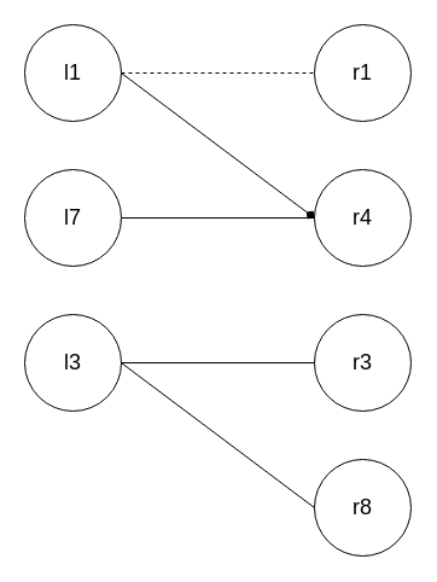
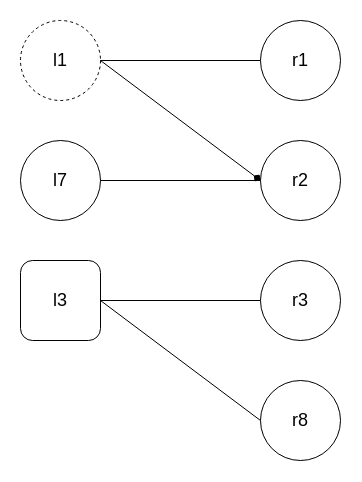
- <mxCell id="2" value="&lt;font style=&quot;font-size: 18px;&quot;&gt;l1&lt;/font&gt;" style="ellipse;whiteSpace=wrap;html=1;aspect=fixed;" vertex="1" parent="1"><mxGeometry x="20" y="20" width="80" height="80" as="geometry" /></mxCell>
+ <mxCell id="2" value="&lt;font style=&quot;font-size: 18px;&quot;&gt;l1&lt;/font&gt;" style="ellipse;whiteSpace=wrap;html=1;aspect=fixed;dashed=1;" vertex="1" parent="1"><mxGeometry x="20" y="20" width="80" height="80" as="geometry" /></mxCell>
- <mxCell id="9" value="" style="endArrow=none;html=1;rounded=0;fontSize=18;exitX=1;exitY=0.5;exitDx=0;exitDy=0;dashed=1;" edge="1" parent="1" source="2" target="5"><mxGeometry width="50" height="50" relative="1" as="geometry"><mxPoint x="340" y="320" as="sourcePoint" /><mxPoint x="390" y="270" as="targetPoint" /></mxGeometry></mxCell>
+ <mxCell id="9" value="" style="endArrow=none;html=1;rounded=0;fontSize=18;exitX=1;exitY=0.5;exitDx=0;exitDy=0;" edge="1" parent="1" source="2" target="5"><mxGeometry width="50" height="50" relative="1" as="geometry"><mxPoint x="340" y="320" as="sourcePoint" /><mxPoint x="390" y="270" as="targetPoint" /></mxGeometry></mxCell>
- <mxCell id="6" value="&lt;font style=&quot;font-size: 18px;&quot;&gt;r4&lt;/font&gt;" style="ellipse;whiteSpace=wrap;html=1;aspect=fixed;" vertex="1" parent="1"><mxGeometry x="260" y="140" width="80" height="80" as="geometry" /></mxCell>
+ <mxCell id="6" value="&lt;font style=&quot;font-size: 18px;&quot;&gt;r2&lt;/font&gt;" style="ellipse;whiteSpace=wrap;html=1;aspect=fixed;" vertex="1" parent="1"><mxGeometry x="260" y="140" width="80" height="80" as="geometry" /></mxCell>
- <mxCell id="4" value="&lt;font style=&quot;font-size: 18px;&quot;&gt;l3&lt;/font&gt;" style="ellipse;whiteSpace=wrap;html=1;aspect=fixed;" vertex="1" parent="1"><mxGeometry x="20" y="260" width="80" height="80" as="geometry" /></mxCell>
+ <mxCell id="4" value="&lt;font style=&quot;font-size: 18px;&quot;&gt;l3&lt;/font&gt;" style="whiteSpace=wrap;html=1;aspect=fixed;rounded=1;" vertex="1" parent="1"><mxGeometry x="20" y="260" width="80" height="80" as="geometry" /></mxCell>
